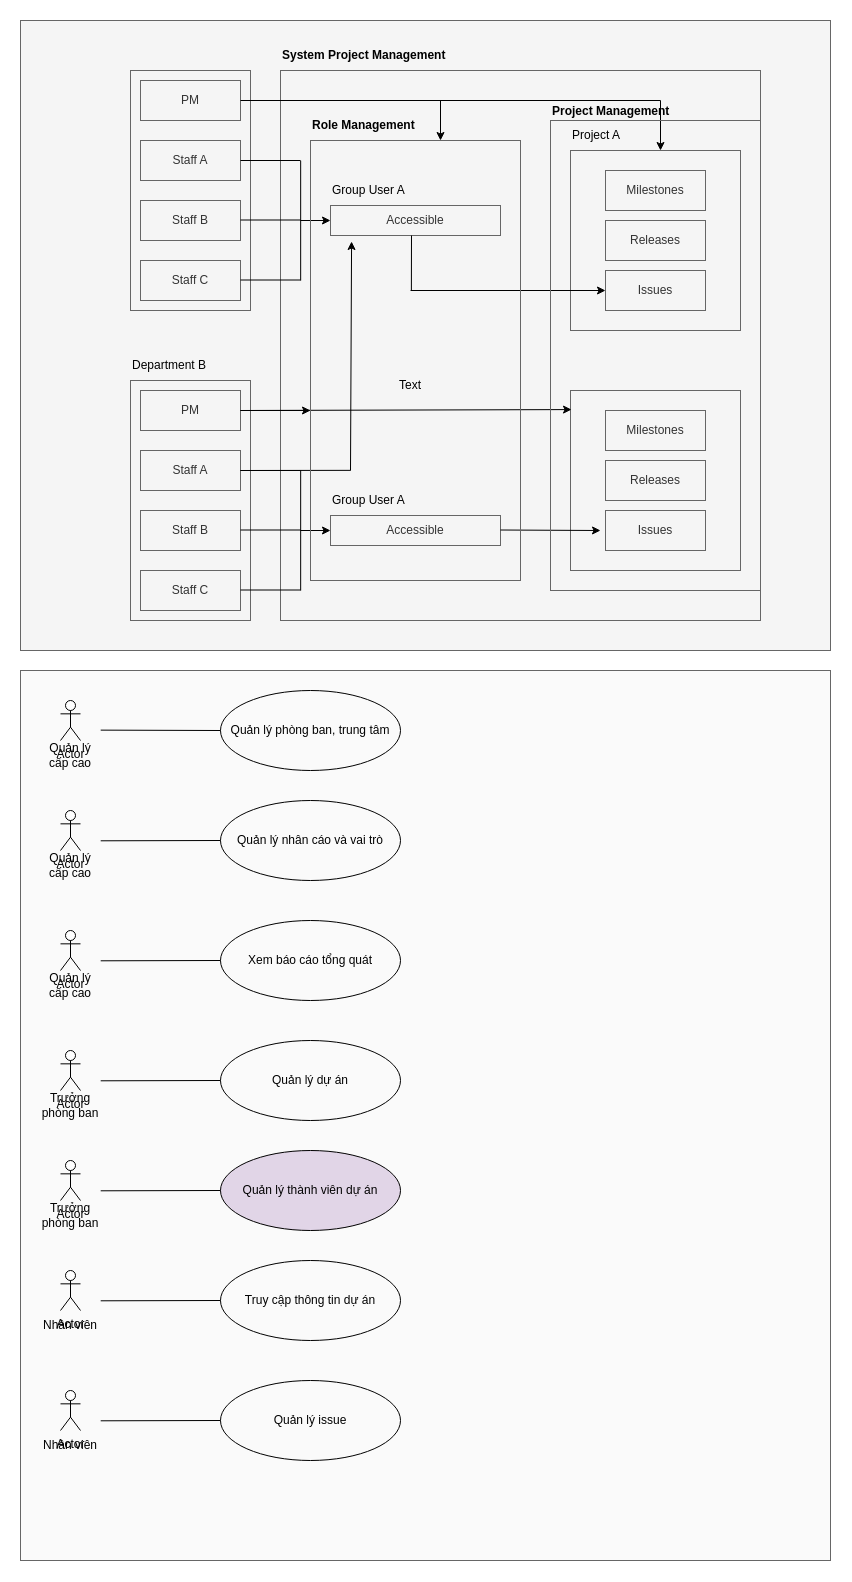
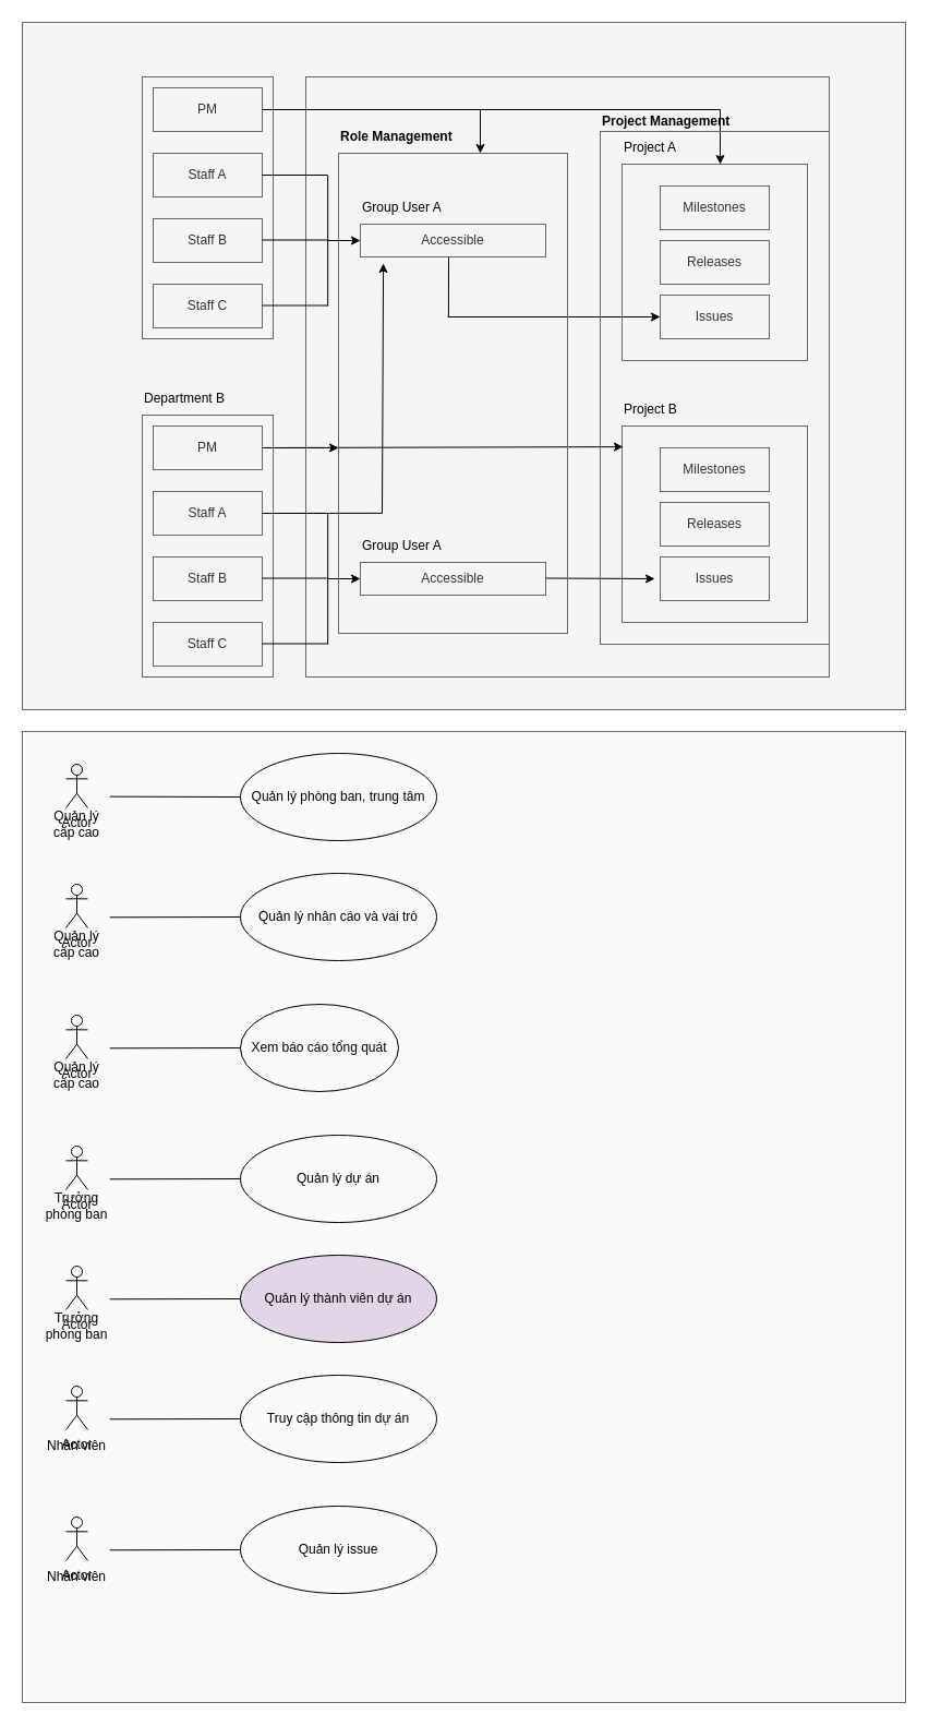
- <mxCell id="46" value="&lt;b&gt;System Project Management&lt;/b&gt;" style="text;html=1;strokeColor=none;fillColor=none;align=left;verticalAlign=middle;whiteSpace=wrap;rounded=0;fontColor=#000000;" parent="1" vertex="1"><mxGeometry x="280" y="40" width="170" height="30" as="geometry" /></mxCell>
+ <mxCell id="15" value="Project B" style="text;html=1;strokeColor=none;fillColor=none;align=left;verticalAlign=middle;whiteSpace=wrap;rounded=0;fontColor=#000000;" parent="1" vertex="1"><mxGeometry x="570" y="360" width="100" height="30" as="geometry" /></mxCell>
- <mxCell id="11" value="Text" style="text;html=1;strokeColor=none;fillColor=none;align=center;verticalAlign=middle;whiteSpace=wrap;rounded=0;" parent="1" vertex="1"><mxGeometry x="380" y="370" width="60" height="30" as="geometry" /></mxCell>
- <mxCell id="66" value="Xem báo cáo tổng quát" style="ellipse;whiteSpace=wrap;html=1;strokeColor=#000000;fontColor=#030303;fillColor=#FAFAFA;" parent="1" vertex="1"><mxGeometry x="220" y="920" width="180" height="80" as="geometry" /></mxCell>
+ <mxCell id="66" value="Xem báo cáo tổng quát" style="ellipse;whiteSpace=wrap;html=1;strokeColor=#000000;fontColor=#030303;fillColor=#FAFAFA;" parent="1" vertex="1"><mxGeometry x="220" y="920" width="145" height="80" as="geometry" /></mxCell>
